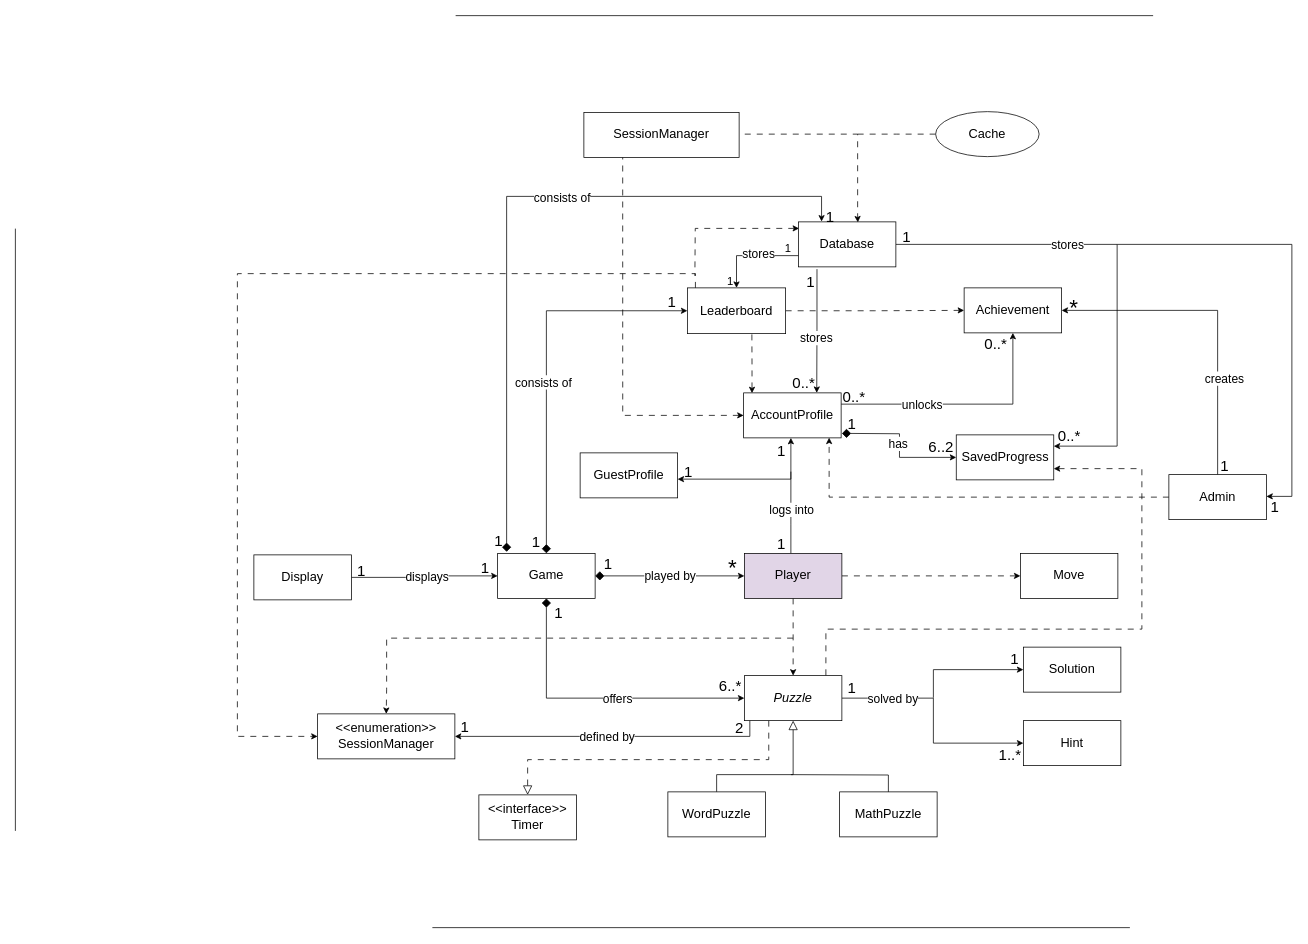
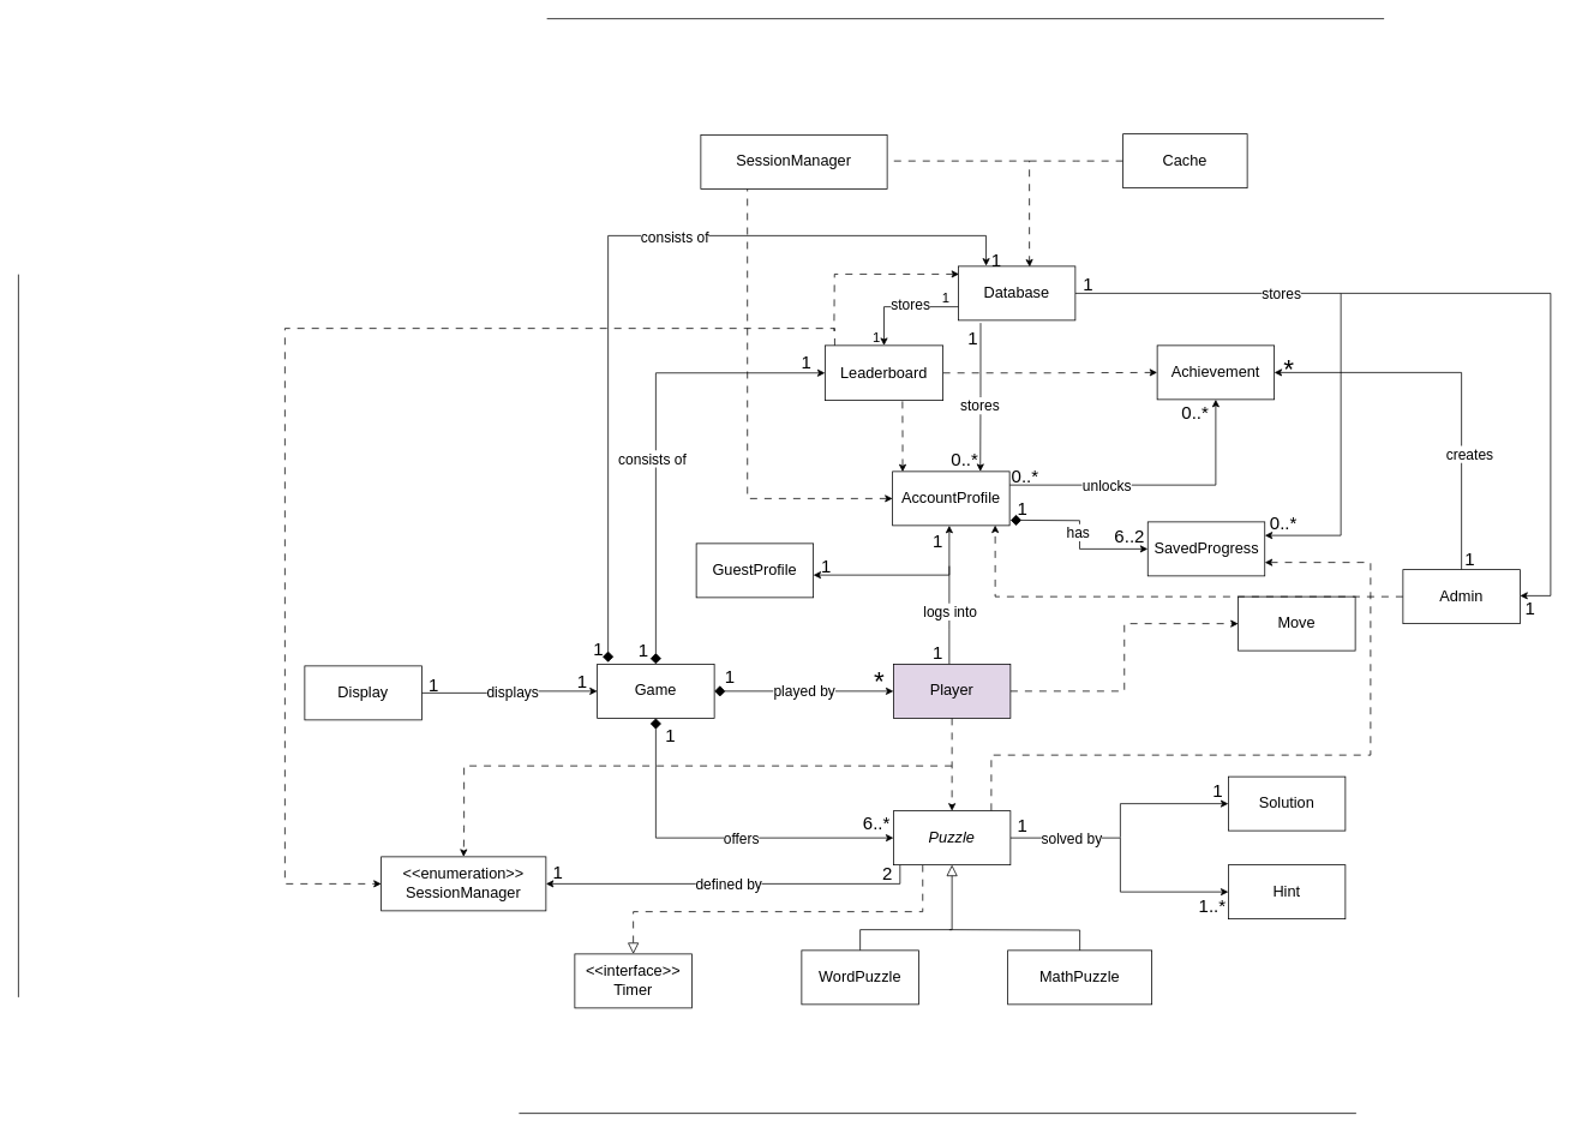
- <mxCell id="95" value="&lt;font style=&quot;font-size: 17px;&quot;&gt;Cache&lt;/font&gt;" style="ellipse;whiteSpace=wrap;html=1;" vertex="1" parent="1"><mxGeometry x="1247" y="148" width="138" height="60" as="geometry" /></mxCell>
+ <mxCell id="95" value="&lt;font style=&quot;font-size: 17px;&quot;&gt;Cache&lt;/font&gt;" style="rounded=0;whiteSpace=wrap;html=1;" vertex="1" parent="1"><mxGeometry x="1247" y="148" width="138" height="60" as="geometry" /></mxCell>
- <mxCell id="13" value="&lt;font style=&quot;font-size: 17px;&quot;&gt;Move&lt;/font&gt;" style="rounded=0;whiteSpace=wrap;html=1;" vertex="1" parent="1"><mxGeometry x="1360" y="737" width="130" height="60" as="geometry" /></mxCell>
+ <mxCell id="13" value="&lt;font style=&quot;font-size: 17px;&quot;&gt;Move&lt;/font&gt;" style="rounded=0;whiteSpace=wrap;html=1;" vertex="1" parent="1"><mxGeometry x="1375" y="662" width="130" height="60" as="geometry" /></mxCell>
- <mxCell id="16" value="&lt;span style=&quot;font-size: 17px;&quot;&gt;Math&lt;/span&gt;&lt;span style=&quot;font-size: 17px;&quot;&gt;Puzzle&lt;/span&gt;" style="rounded=0;whiteSpace=wrap;html=1;" vertex="1" parent="1"><mxGeometry x="1119" y="1055" width="130" height="60" as="geometry" /></mxCell>
+ <mxCell id="16" value="&lt;span style=&quot;font-size: 17px;&quot;&gt;Math&lt;/span&gt;&lt;span style=&quot;font-size: 17px;&quot;&gt;Puzzle&lt;/span&gt;" style="rounded=0;whiteSpace=wrap;html=1;" vertex="1" parent="1"><mxGeometry x="1119" y="1055" width="160" height="60" as="geometry" /></mxCell>
